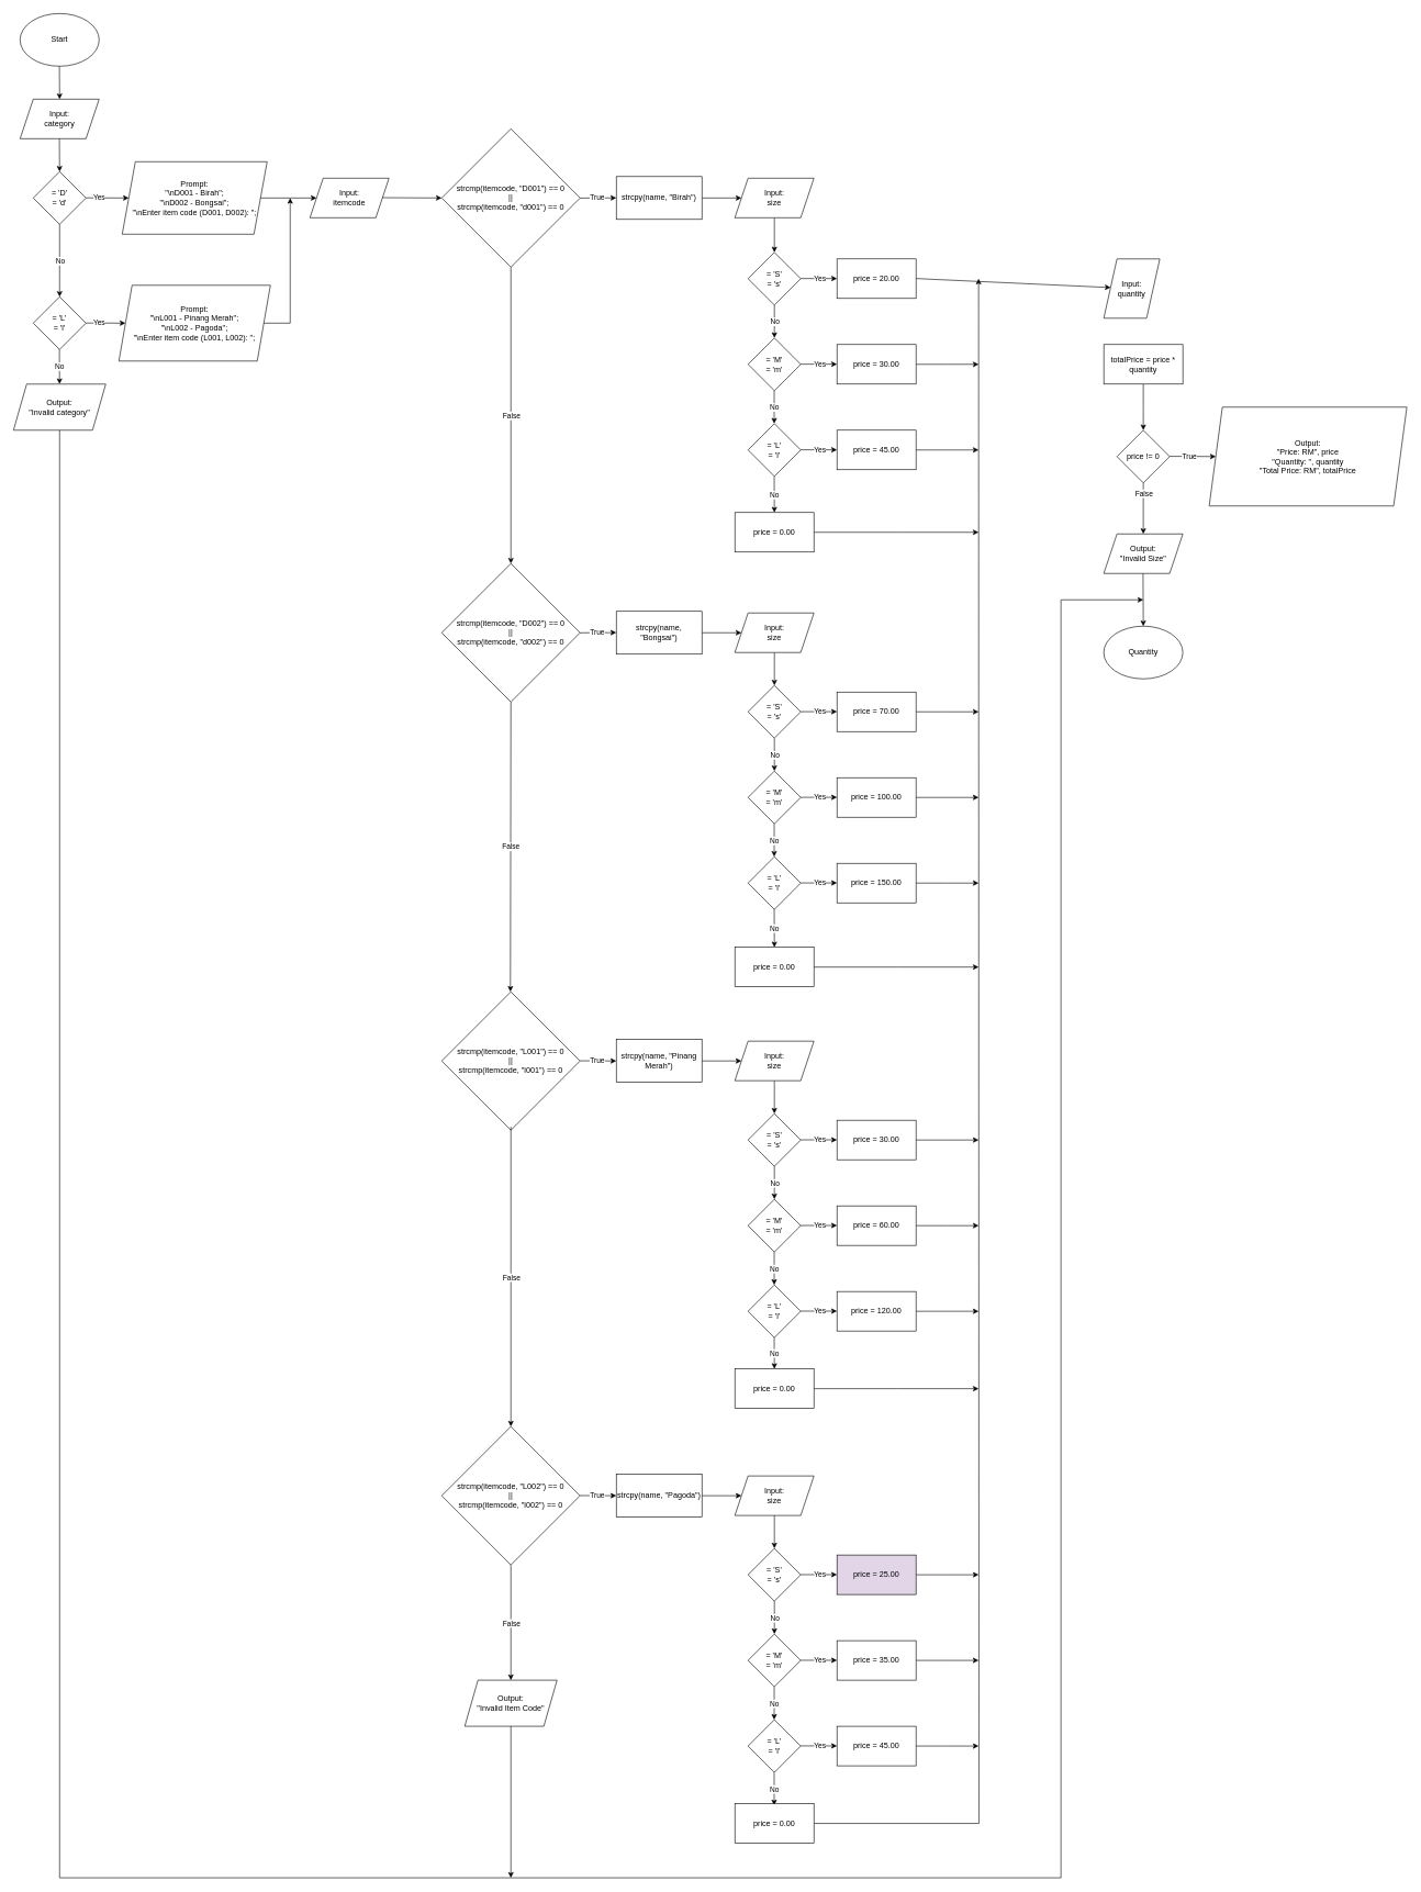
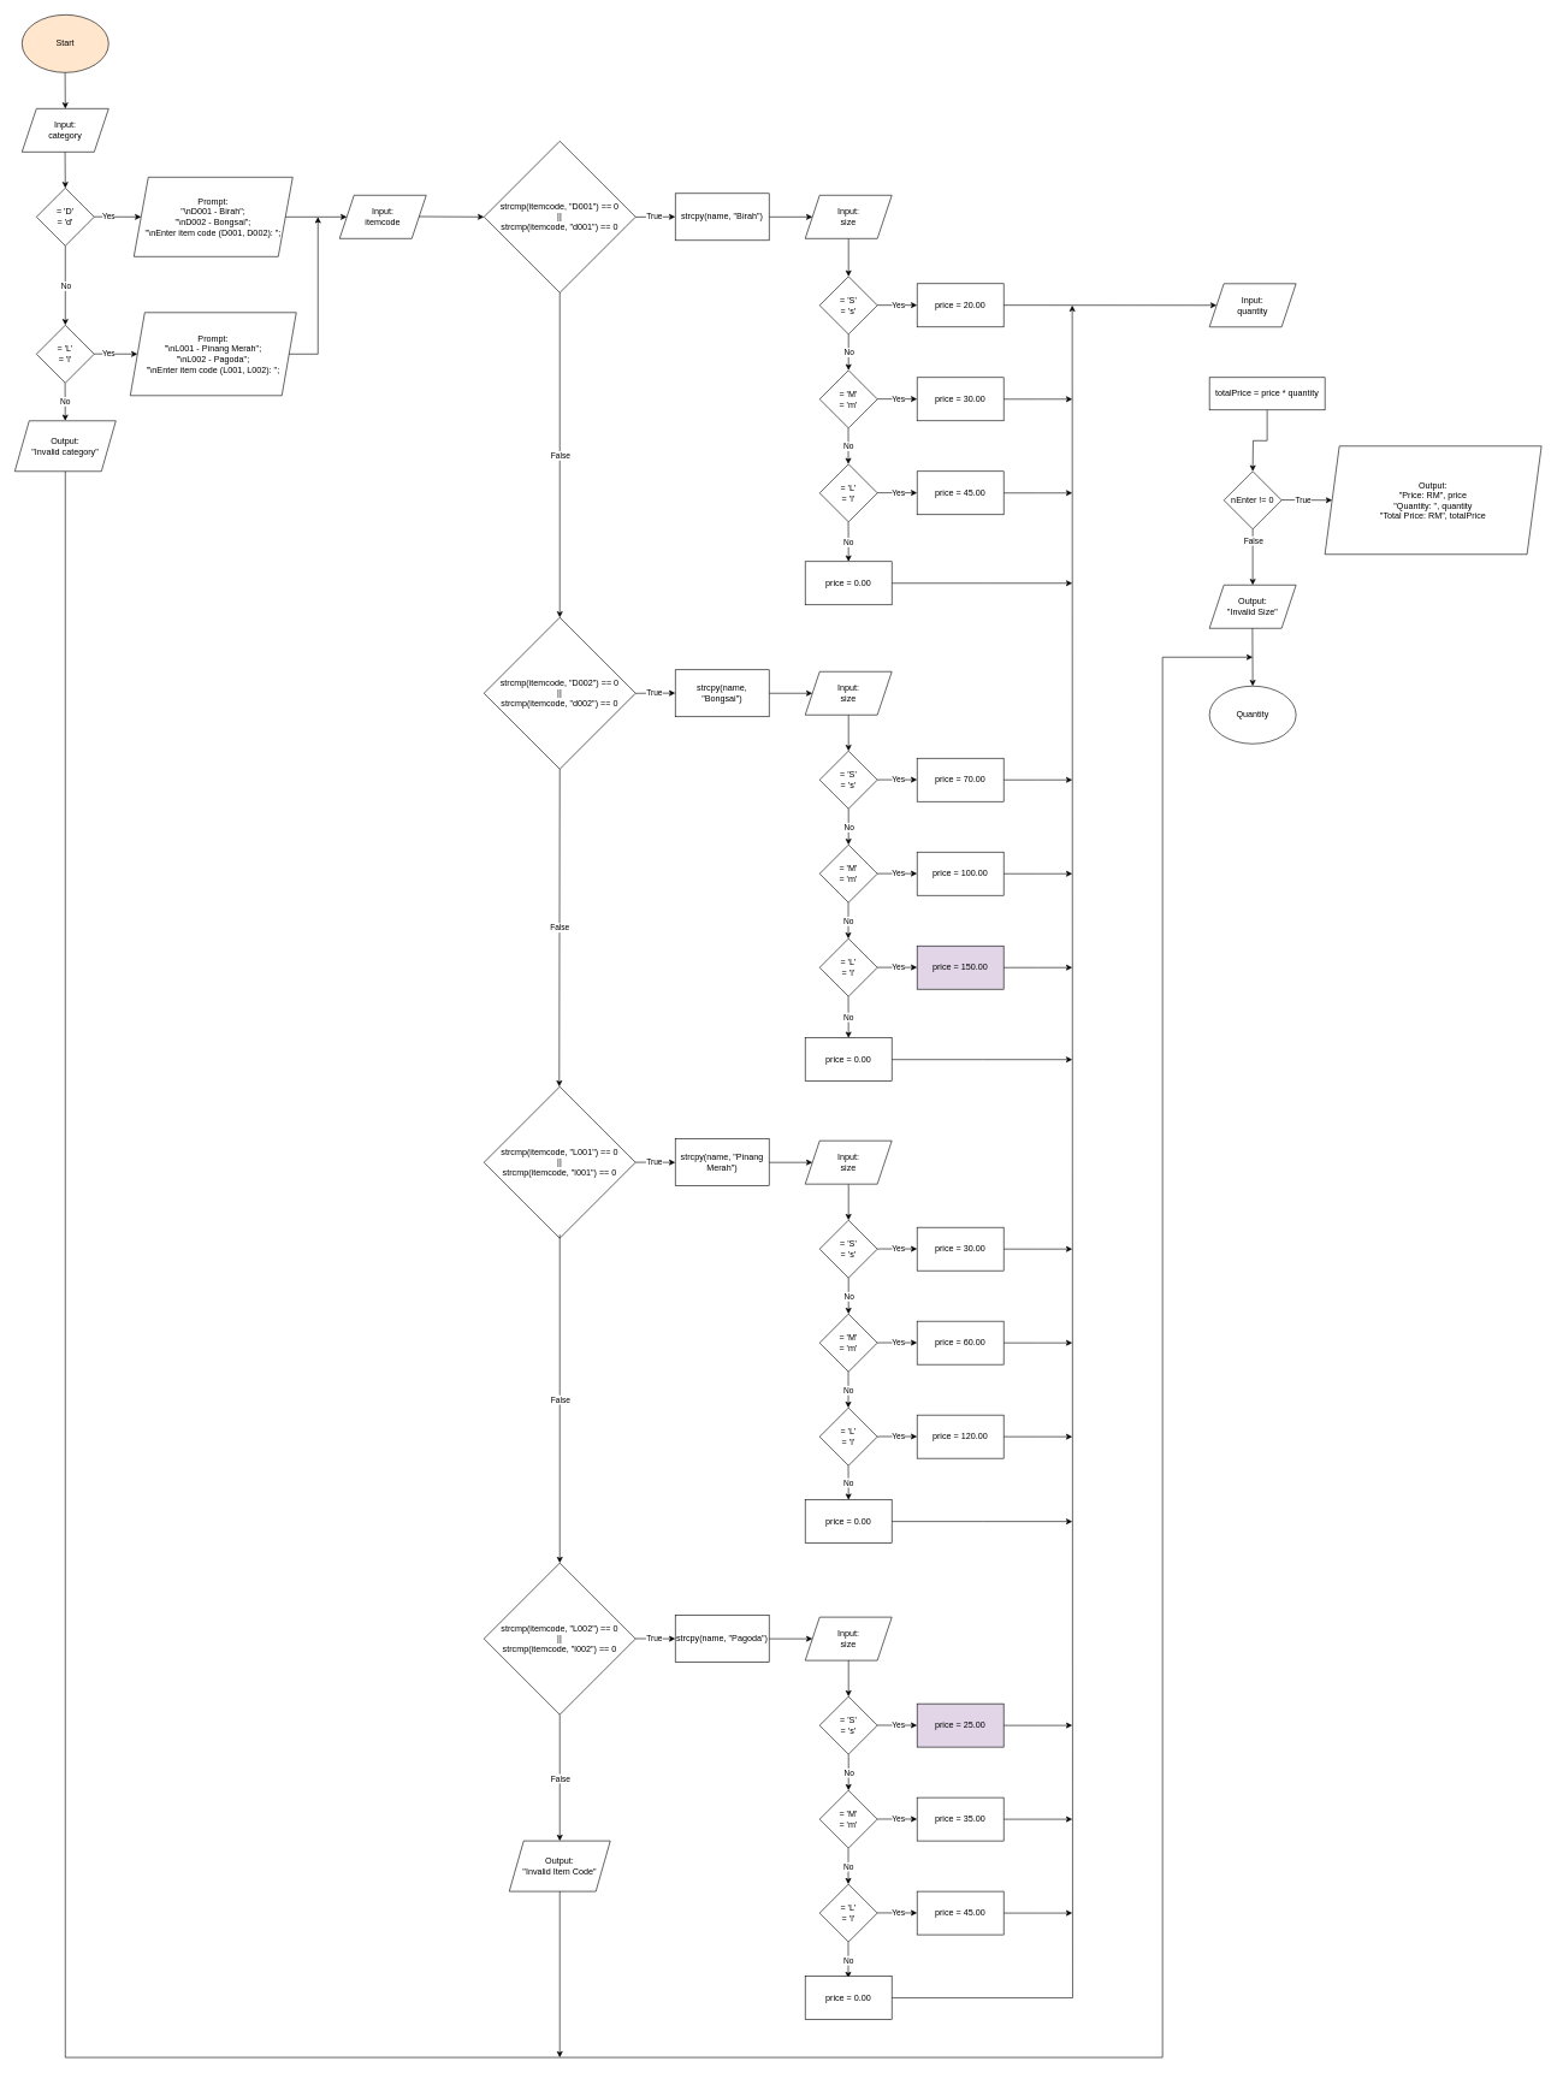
- <mxCell id="2" value="Start" style="ellipse;whiteSpace=wrap;html=1;" parent="1" vertex="1"><mxGeometry x="30" y="20" width="120" height="80" as="geometry" /></mxCell>
+ <mxCell id="2" value="Start" style="ellipse;whiteSpace=wrap;html=1;fillColor=#ffe6cc;" parent="1" vertex="1"><mxGeometry x="30" y="20" width="120" height="80" as="geometry" /></mxCell>
- <mxCell id="120" value="Input:&lt;br&gt;quantity" style="shape=parallelogram;perimeter=parallelogramPerimeter;whiteSpace=wrap;html=1;fixedSize=1;" parent="1" vertex="1"><mxGeometry x="1675" y="392.5" width="85" height="90" as="geometry" /></mxCell>
+ <mxCell id="120" value="Input:&lt;br&gt;quantity" style="shape=parallelogram;perimeter=parallelogramPerimeter;whiteSpace=wrap;html=1;fixedSize=1;" parent="1" vertex="1"><mxGeometry x="1675" y="392.5" width="120" height="60" as="geometry" /></mxCell>
- <mxCell id="122" value="totalPrice = price * quantity" style="whiteSpace=wrap;html=1;" parent="1" vertex="1"><mxGeometry x="1675" y="522.5" width="120" height="60" as="geometry" /></mxCell>
+ <mxCell id="122" value="totalPrice = price * quantity" style="whiteSpace=wrap;html=1;" parent="1" vertex="1"><mxGeometry x="1675" y="522.5" width="160" height="45" as="geometry" /></mxCell>
- <mxCell id="133" value="price != 0" style="rhombus;whiteSpace=wrap;html=1;" parent="1" vertex="1"><mxGeometry x="1695" y="652.5" width="80" height="80" as="geometry" /></mxCell>
+ <mxCell id="133" value="nEnter != 0" style="rhombus;whiteSpace=wrap;html=1;" parent="1" vertex="1"><mxGeometry x="1695" y="652.5" width="80" height="80" as="geometry" /></mxCell>
- <mxCell id="42" value="price = 150.00" style="rounded=0;whiteSpace=wrap;html=1;" parent="1" vertex="1"><mxGeometry x="1270" y="1310" width="120" height="60" as="geometry" /></mxCell>
+ <mxCell id="42" value="price = 150.00" style="rounded=0;whiteSpace=wrap;html=1;fillColor=#e1d5e7;" parent="1" vertex="1"><mxGeometry x="1270" y="1310" width="120" height="60" as="geometry" /></mxCell>
